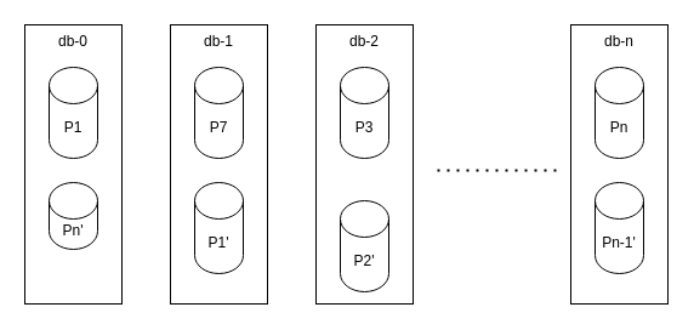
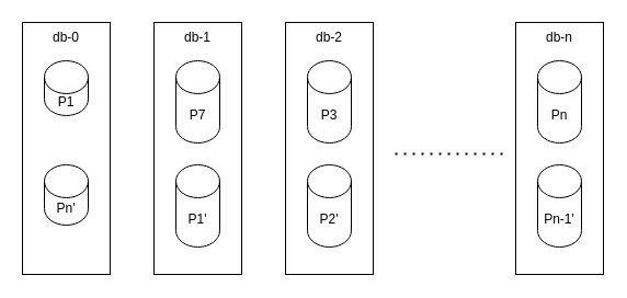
- <mxCell id="4" value="P1" style="shape=cylinder3;whiteSpace=wrap;html=1;boundedLbl=1;backgroundOutline=1;size=15;" vertex="1" parent="2"><mxGeometry x="20" y="35" width="40" height="75" as="geometry" /></mxCell>
+ <mxCell id="4" value="P1" style="shape=cylinder3;whiteSpace=wrap;html=1;boundedLbl=1;backgroundOutline=1;size=15;" vertex="1" parent="2"><mxGeometry x="20" y="35" width="40" height="50" as="geometry" /></mxCell>
- <mxCell id="13" value="P2'" style="shape=cylinder3;whiteSpace=wrap;html=1;boundedLbl=1;backgroundOutline=1;size=15;" vertex="1" parent="10"><mxGeometry x="20" y="145" width="40" height="75" as="geometry" /></mxCell>
+ <mxCell id="13" value="P2'" style="shape=cylinder3;whiteSpace=wrap;html=1;boundedLbl=1;backgroundOutline=1;size=15;" vertex="1" parent="10"><mxGeometry x="20" y="130" width="40" height="75" as="geometry" /></mxCell>
